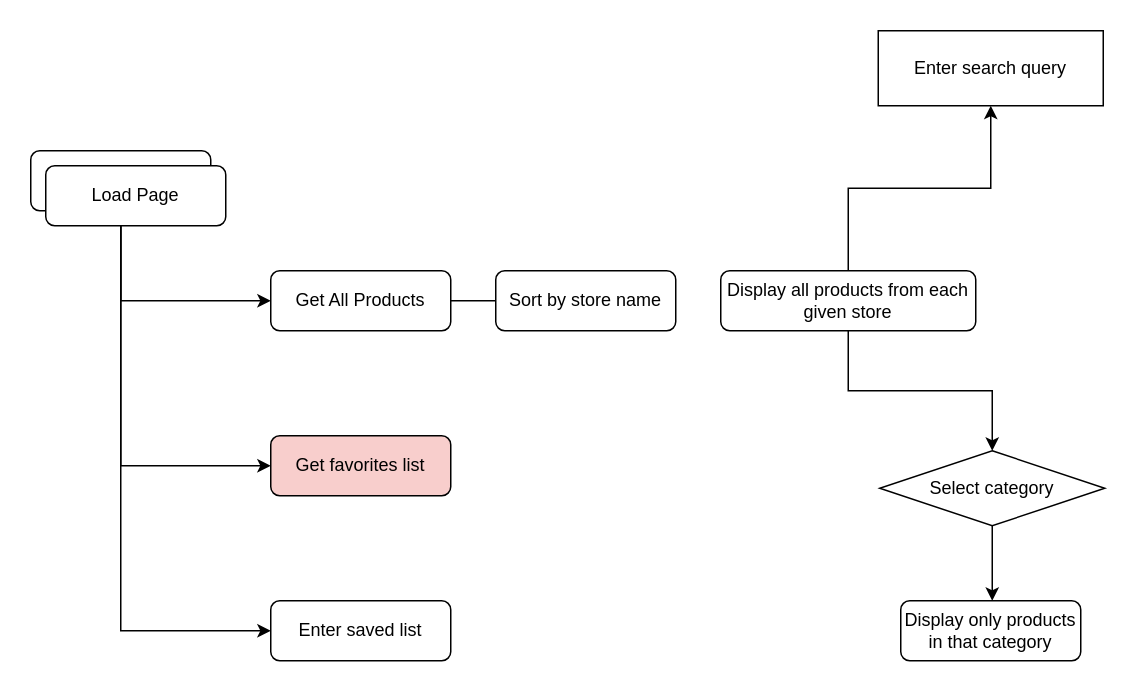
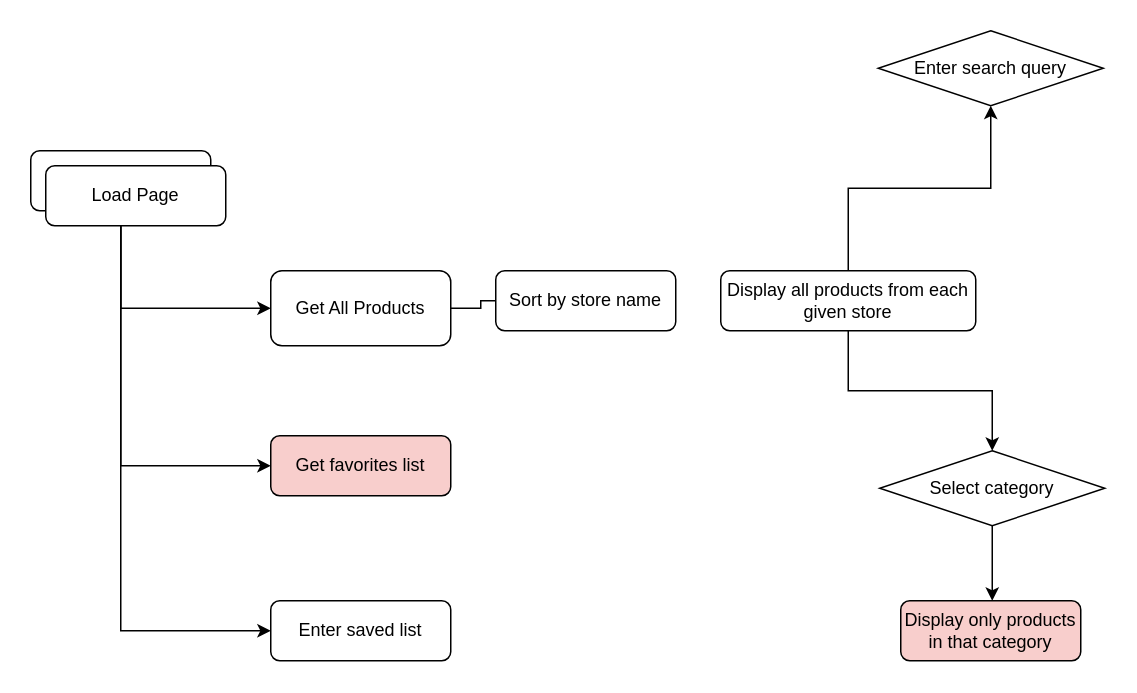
- <mxCell id="17" value="Enter search query" style="whiteSpace=wrap;html=1;rounded=0;" vertex="1" parent="1"><mxGeometry x="585" y="20" width="150" height="50" as="geometry" /></mxCell>
+ <mxCell id="17" value="Enter search query" style="rhombus;whiteSpace=wrap;html=1;" vertex="1" parent="1"><mxGeometry x="585" y="20" width="150" height="50" as="geometry" /></mxCell>
- <mxCell id="3" value="Get All Products" style="rounded=1;whiteSpace=wrap;html=1;fontSize=12;glass=0;strokeWidth=1;shadow=0;" parent="1" vertex="1"><mxGeometry x="180" y="180" width="120" height="40" as="geometry" /></mxCell>
+ <mxCell id="3" value="Get All Products" style="rounded=1;whiteSpace=wrap;html=1;fontSize=12;glass=0;strokeWidth=1;shadow=0;" parent="1" vertex="1"><mxGeometry x="180" y="180" width="120" height="50" as="geometry" /></mxCell>
- <mxCell id="5" value="Display only products in that category" style="rounded=1;whiteSpace=wrap;html=1;fontSize=12;glass=0;strokeWidth=1;shadow=0;" vertex="1" parent="1"><mxGeometry x="600" y="400" width="120" height="40" as="geometry" /></mxCell>
+ <mxCell id="5" value="Display only products in that category" style="rounded=1;whiteSpace=wrap;html=1;fontSize=12;glass=0;strokeWidth=1;shadow=0;fillColor=#f8cecc;" vertex="1" parent="1"><mxGeometry x="600" y="400" width="120" height="40" as="geometry" /></mxCell>
